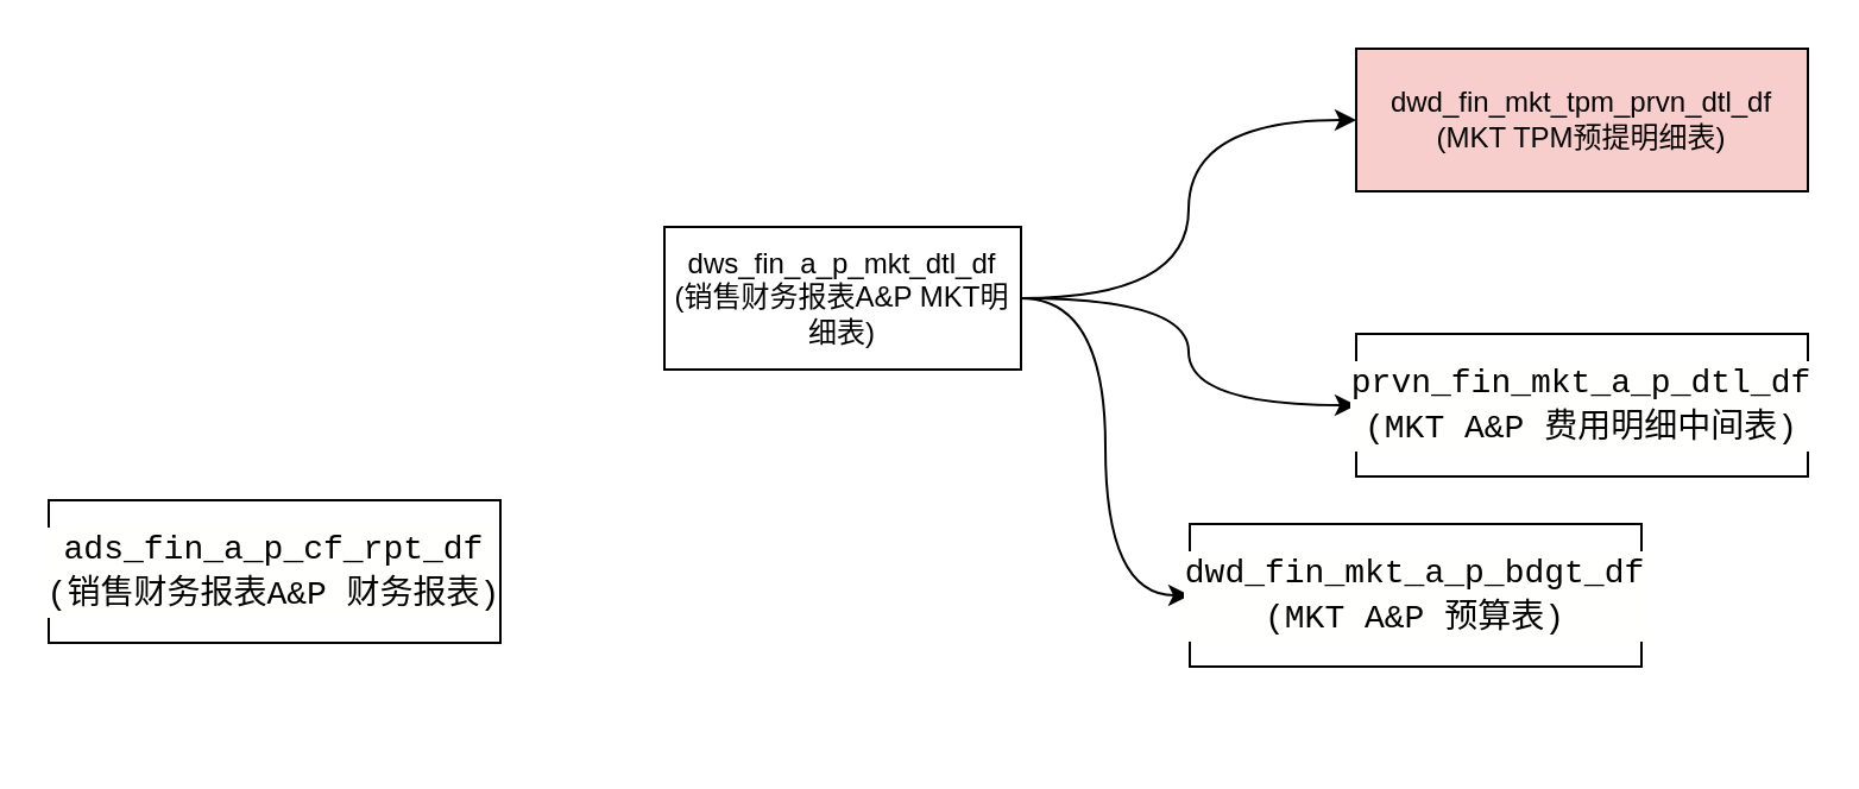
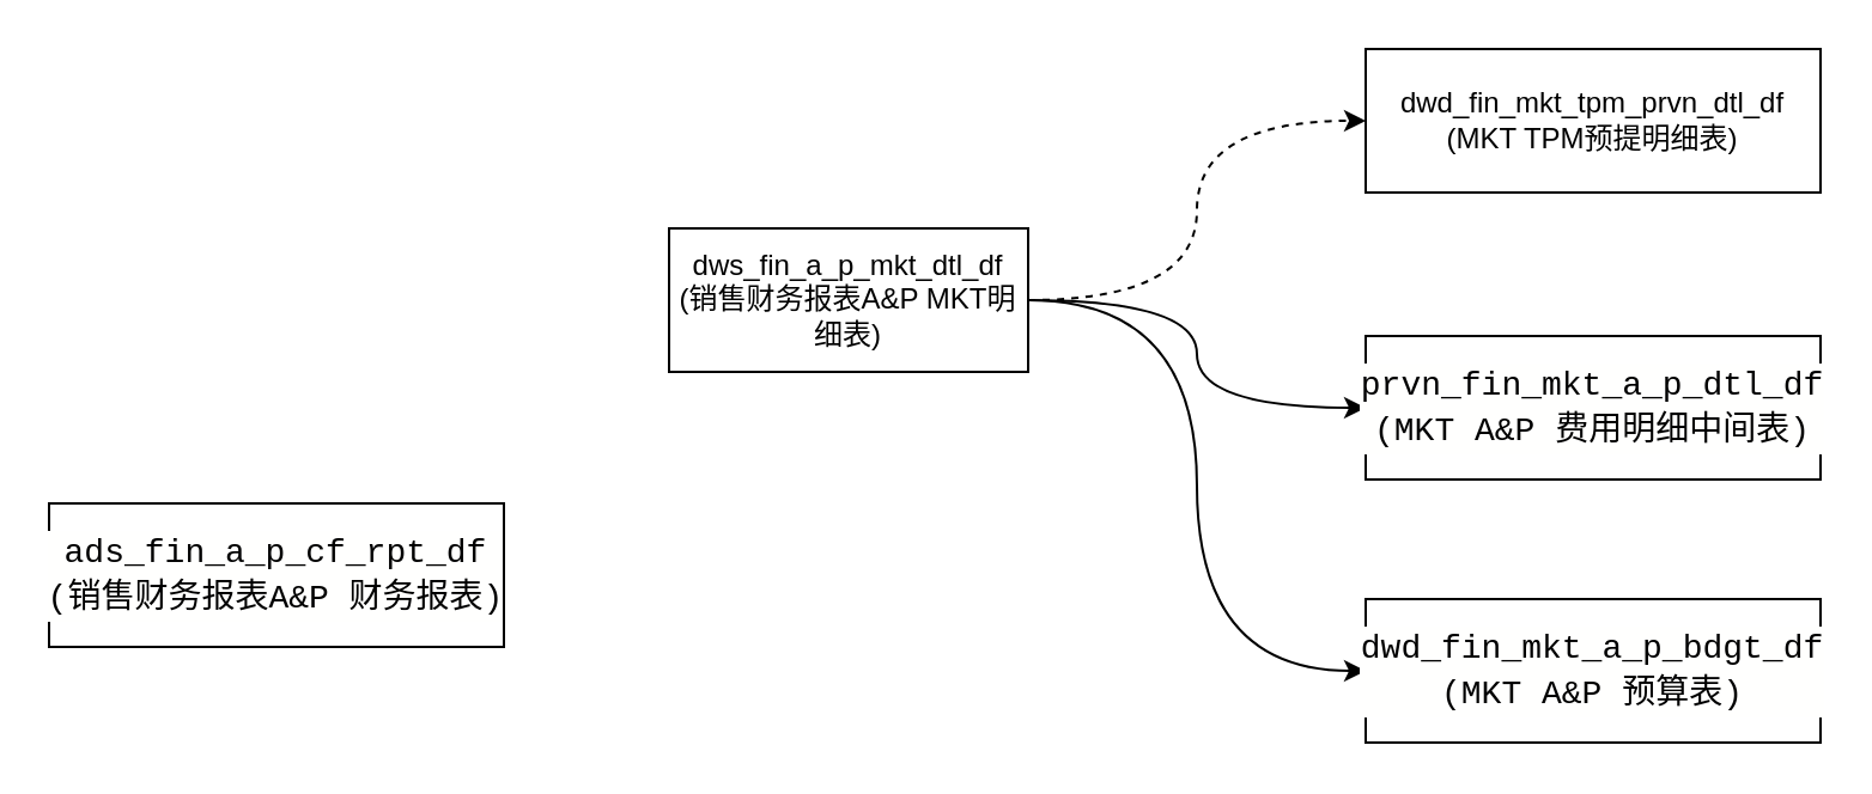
- <mxCell id="7" value="dwd_fin_mkt_tpm_prvn_dtl_df&lt;div&gt;(MKT TPM预提明细表)&lt;/div&gt;" style="rounded=0;whiteSpace=wrap;html=1;fillColor=#f8cecc;" vertex="1" parent="1"><mxGeometry x="570" y="20" width="190" height="60" as="geometry" /></mxCell>
+ <mxCell id="7" value="dwd_fin_mkt_tpm_prvn_dtl_df&lt;div&gt;(MKT TPM预提明细表)&lt;/div&gt;" style="rounded=0;whiteSpace=wrap;html=1;" vertex="1" parent="1"><mxGeometry x="570" y="20" width="190" height="60" as="geometry" /></mxCell>
- <mxCell id="3" style="edgeStyle=orthogonalEdgeStyle;rounded=0;orthogonalLoop=1;jettySize=auto;html=1;entryX=0;entryY=0.5;entryDx=0;entryDy=0;curved=1;" edge="1" parent="1" source="6" target="7"><mxGeometry relative="1" as="geometry" /></mxCell>
+ <mxCell id="3" style="edgeStyle=orthogonalEdgeStyle;rounded=0;orthogonalLoop=1;jettySize=auto;html=1;entryX=0;entryY=0.5;entryDx=0;entryDy=0;curved=1;dashed=1;" edge="1" parent="1" source="6" target="7"><mxGeometry relative="1" as="geometry" /></mxCell>
- <mxCell id="9" value="&lt;div style=&quot;background-color: rgb(255, 255, 254); font-family: Consolas, &amp;quot;Courier New&amp;quot;, monospace; font-size: 14px; line-height: 19px; white-space: pre;&quot;&gt;dwd_fin_mkt_a_p_bdgt_df&lt;/div&gt;&lt;div style=&quot;background-color: rgb(255, 255, 254); font-family: Consolas, &amp;quot;Courier New&amp;quot;, monospace; font-size: 14px; line-height: 19px; white-space: pre;&quot;&gt;(MKT A&amp;amp;P 预算表)&lt;/div&gt;" style="rounded=0;whiteSpace=wrap;html=1;" vertex="1" parent="1"><mxGeometry x="500" y="220" width="190" height="60" as="geometry" /></mxCell>
+ <mxCell id="9" value="&lt;div style=&quot;background-color: rgb(255, 255, 254); font-family: Consolas, &amp;quot;Courier New&amp;quot;, monospace; font-size: 14px; line-height: 19px; white-space: pre;&quot;&gt;dwd_fin_mkt_a_p_bdgt_df&lt;/div&gt;&lt;div style=&quot;background-color: rgb(255, 255, 254); font-family: Consolas, &amp;quot;Courier New&amp;quot;, monospace; font-size: 14px; line-height: 19px; white-space: pre;&quot;&gt;(MKT A&amp;amp;P 预算表)&lt;/div&gt;" style="rounded=0;whiteSpace=wrap;html=1;" vertex="1" parent="1"><mxGeometry x="570" y="250" width="190" height="60" as="geometry" /></mxCell>
